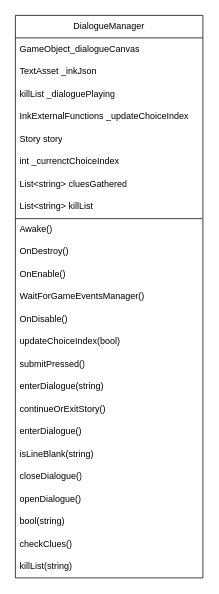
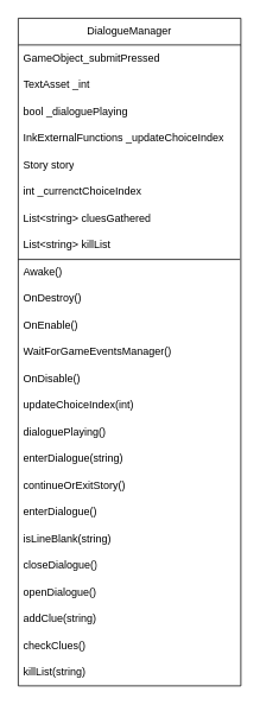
- <mxCell id="3" value="GameObject_dialogueCanvas" style="text;strokeColor=none;fillColor=none;align=left;verticalAlign=middle;spacingLeft=4;spacingRight=4;overflow=hidden;points=[[0,0.5],[1,0.5]];portConstraint=eastwest;rotatable=0;whiteSpace=wrap;html=1;" vertex="1" parent="2"><mxGeometry y="30" width="250" height="30" as="geometry" /></mxCell>
+ <mxCell id="3" value="GameObject_submitPressed" style="text;strokeColor=none;fillColor=none;align=left;verticalAlign=middle;spacingLeft=4;spacingRight=4;overflow=hidden;points=[[0,0.5],[1,0.5]];portConstraint=eastwest;rotatable=0;whiteSpace=wrap;html=1;" vertex="1" parent="2"><mxGeometry y="30" width="250" height="30" as="geometry" /></mxCell>
- <mxCell id="4" value="TextAsset _inkJson" style="text;strokeColor=none;fillColor=none;align=left;verticalAlign=middle;spacingLeft=4;spacingRight=4;overflow=hidden;points=[[0,0.5],[1,0.5]];portConstraint=eastwest;rotatable=0;whiteSpace=wrap;html=1;" vertex="1" parent="2"><mxGeometry y="60" width="250" height="30" as="geometry" /></mxCell>
+ <mxCell id="4" value="TextAsset _int" style="text;strokeColor=none;fillColor=none;align=left;verticalAlign=middle;spacingLeft=4;spacingRight=4;overflow=hidden;points=[[0,0.5],[1,0.5]];portConstraint=eastwest;rotatable=0;whiteSpace=wrap;html=1;" vertex="1" parent="2"><mxGeometry y="60" width="250" height="30" as="geometry" /></mxCell>
- <mxCell id="5" value="killList _dialoguePlaying" style="text;strokeColor=none;fillColor=none;align=left;verticalAlign=middle;spacingLeft=4;spacingRight=4;overflow=hidden;points=[[0,0.5],[1,0.5]];portConstraint=eastwest;rotatable=0;whiteSpace=wrap;html=1;" vertex="1" parent="2"><mxGeometry y="90" width="250" height="30" as="geometry" /></mxCell>
+ <mxCell id="5" value="bool _dialoguePlaying" style="text;strokeColor=none;fillColor=none;align=left;verticalAlign=middle;spacingLeft=4;spacingRight=4;overflow=hidden;points=[[0,0.5],[1,0.5]];portConstraint=eastwest;rotatable=0;whiteSpace=wrap;html=1;" vertex="1" parent="2"><mxGeometry y="90" width="250" height="30" as="geometry" /></mxCell>
- <mxCell id="17" value="updateChoiceIndex(bool)" style="text;strokeColor=none;fillColor=none;align=left;verticalAlign=middle;spacingLeft=4;spacingRight=4;overflow=hidden;points=[[0,0.5],[1,0.5]];portConstraint=eastwest;rotatable=0;whiteSpace=wrap;html=1;" vertex="1" parent="2"><mxGeometry y="420" width="250" height="30" as="geometry" /></mxCell>
+ <mxCell id="17" value="updateChoiceIndex(int)" style="text;strokeColor=none;fillColor=none;align=left;verticalAlign=middle;spacingLeft=4;spacingRight=4;overflow=hidden;points=[[0,0.5],[1,0.5]];portConstraint=eastwest;rotatable=0;whiteSpace=wrap;html=1;" vertex="1" parent="2"><mxGeometry y="420" width="250" height="30" as="geometry" /></mxCell>
- <mxCell id="18" value="submitPressed()" style="text;strokeColor=none;fillColor=none;align=left;verticalAlign=middle;spacingLeft=4;spacingRight=4;overflow=hidden;points=[[0,0.5],[1,0.5]];portConstraint=eastwest;rotatable=0;whiteSpace=wrap;html=1;" vertex="1" parent="2"><mxGeometry y="450" width="250" height="30" as="geometry" /></mxCell>
+ <mxCell id="18" value="dialoguePlaying()" style="text;strokeColor=none;fillColor=none;align=left;verticalAlign=middle;spacingLeft=4;spacingRight=4;overflow=hidden;points=[[0,0.5],[1,0.5]];portConstraint=eastwest;rotatable=0;whiteSpace=wrap;html=1;" vertex="1" parent="2"><mxGeometry y="450" width="250" height="30" as="geometry" /></mxCell>
- <mxCell id="25" value="bool(string)" style="text;strokeColor=none;fillColor=none;align=left;verticalAlign=middle;spacingLeft=4;spacingRight=4;overflow=hidden;points=[[0,0.5],[1,0.5]];portConstraint=eastwest;rotatable=0;whiteSpace=wrap;html=1;" vertex="1" parent="2"><mxGeometry y="660" width="250" height="30" as="geometry" /></mxCell>
+ <mxCell id="25" value="addClue(string)" style="text;strokeColor=none;fillColor=none;align=left;verticalAlign=middle;spacingLeft=4;spacingRight=4;overflow=hidden;points=[[0,0.5],[1,0.5]];portConstraint=eastwest;rotatable=0;whiteSpace=wrap;html=1;" vertex="1" parent="2"><mxGeometry y="660" width="250" height="30" as="geometry" /></mxCell>
